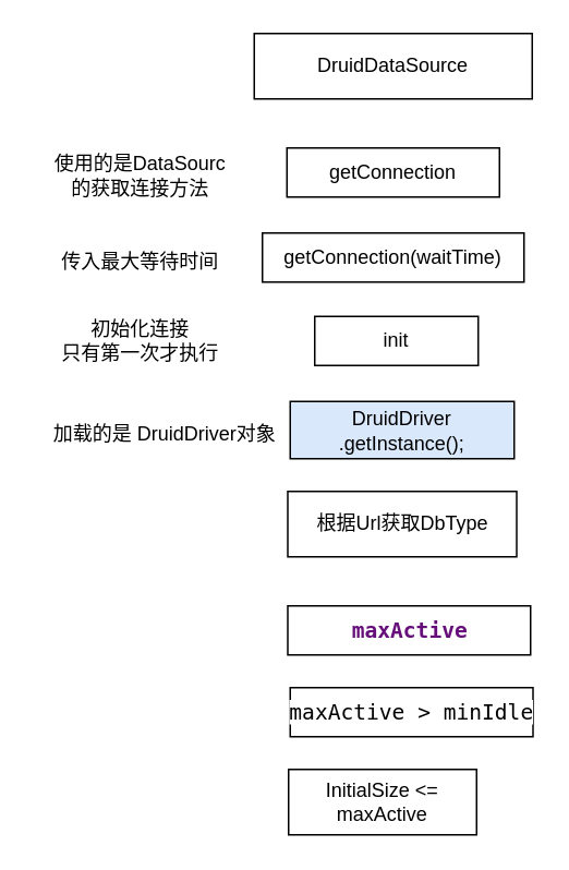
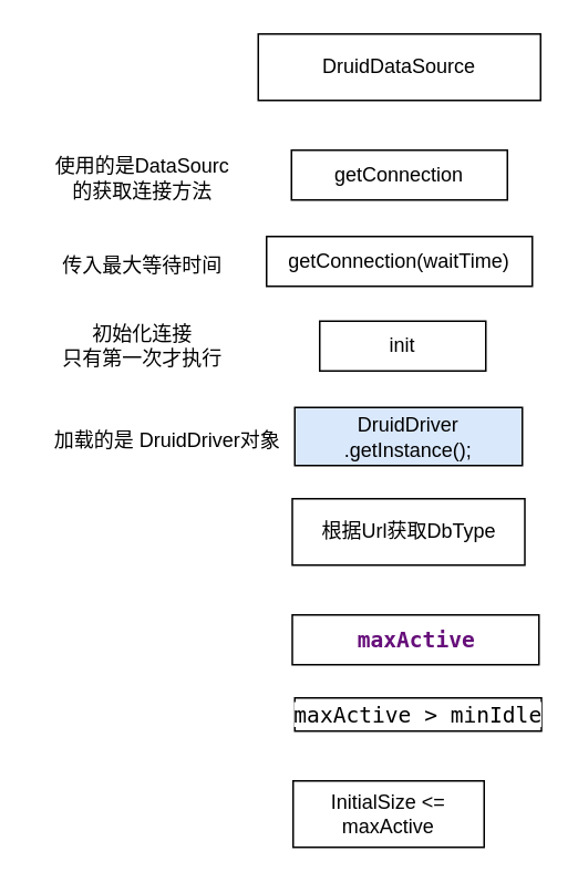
- <mxCell id="13" value="&lt;pre style=&quot;background-color:#ffffff;color:#000000;font-family:'JetBrains Mono',monospace;font-size:9.8pt;&quot;&gt;maxActive &amp;gt; minIdle&lt;/pre&gt;" style="whiteSpace=wrap;html=1;" vertex="1" parent="1"><mxGeometry x="177" y="420" width="148.5" height="30" as="geometry" /></mxCell>
+ <mxCell id="13" value="&lt;pre style=&quot;background-color:#ffffff;color:#000000;font-family:'JetBrains Mono',monospace;font-size:9.8pt;&quot;&gt;maxActive &amp;gt; minIdle&lt;/pre&gt;" style="whiteSpace=wrap;html=1;" vertex="1" parent="1"><mxGeometry x="177" y="420" width="148.5" height="20" as="geometry" /></mxCell>
